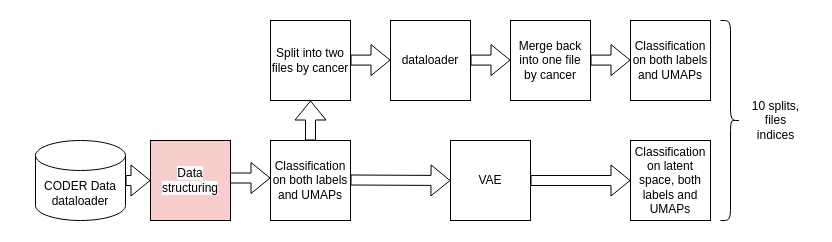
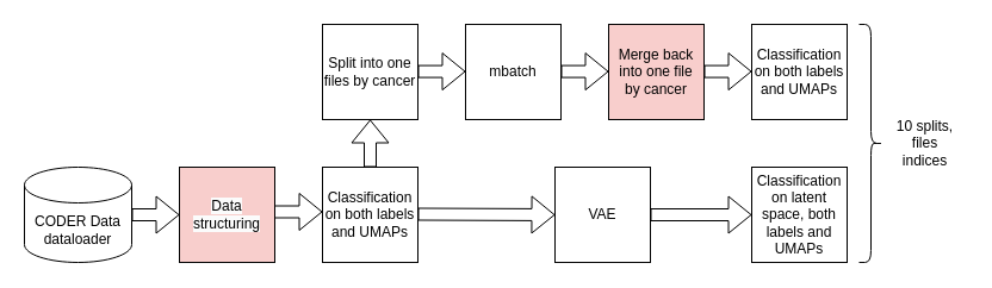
- <mxCell id="9" value="Split into two files by cancer" style="whiteSpace=wrap;html=1;aspect=fixed;" vertex="1" parent="1"><mxGeometry x="270" y="20" width="80" height="80" as="geometry" /></mxCell>
+ <mxCell id="9" value="Split into one files by cancer" style="whiteSpace=wrap;html=1;aspect=fixed;" vertex="1" parent="1"><mxGeometry x="270" y="20" width="80" height="80" as="geometry" /></mxCell>
- <mxCell id="6" value="dataloader" style="whiteSpace=wrap;html=1;aspect=fixed;" parent="1" vertex="1"><mxGeometry x="390" y="20" width="80" height="80" as="geometry" /></mxCell>
+ <mxCell id="6" value="mbatch" style="whiteSpace=wrap;html=1;aspect=fixed;" parent="1" vertex="1"><mxGeometry x="390" y="20" width="80" height="80" as="geometry" /></mxCell>
- <mxCell id="12" value="Merge back into one file&lt;br&gt;by cancer" style="whiteSpace=wrap;html=1;aspect=fixed;" vertex="1" parent="1"><mxGeometry x="510" y="20" width="80" height="80" as="geometry" /></mxCell>
+ <mxCell id="12" value="Merge back into one file&lt;br&gt;by cancer" style="whiteSpace=wrap;html=1;aspect=fixed;fillColor=#f8cecc;" vertex="1" parent="1"><mxGeometry x="510" y="20" width="80" height="80" as="geometry" /></mxCell>
- <mxCell id="5" value="CODER Data&lt;br&gt;dataloader" style="shape=cylinder3;whiteSpace=wrap;html=1;boundedLbl=1;backgroundOutline=1;size=15;" parent="1" vertex="1"><mxGeometry x="35" y="140" width="90" height="80" as="geometry" /></mxCell>
+ <mxCell id="5" value="CODER Data&lt;br&gt;dataloader" style="shape=cylinder3;whiteSpace=wrap;html=1;boundedLbl=1;backgroundOutline=1;size=15;" parent="1" vertex="1"><mxGeometry x="20" y="140" width="90" height="80" as="geometry" /></mxCell>
- <mxCell id="7" value="VAE" style="whiteSpace=wrap;html=1;aspect=fixed;direction=south;" parent="1" vertex="1"><mxGeometry x="450" y="140" width="80" height="80" as="geometry" /></mxCell>
+ <mxCell id="7" value="VAE" style="whiteSpace=wrap;html=1;aspect=fixed;direction=south;" parent="1" vertex="1"><mxGeometry x="465" y="140" width="80" height="80" as="geometry" /></mxCell>
